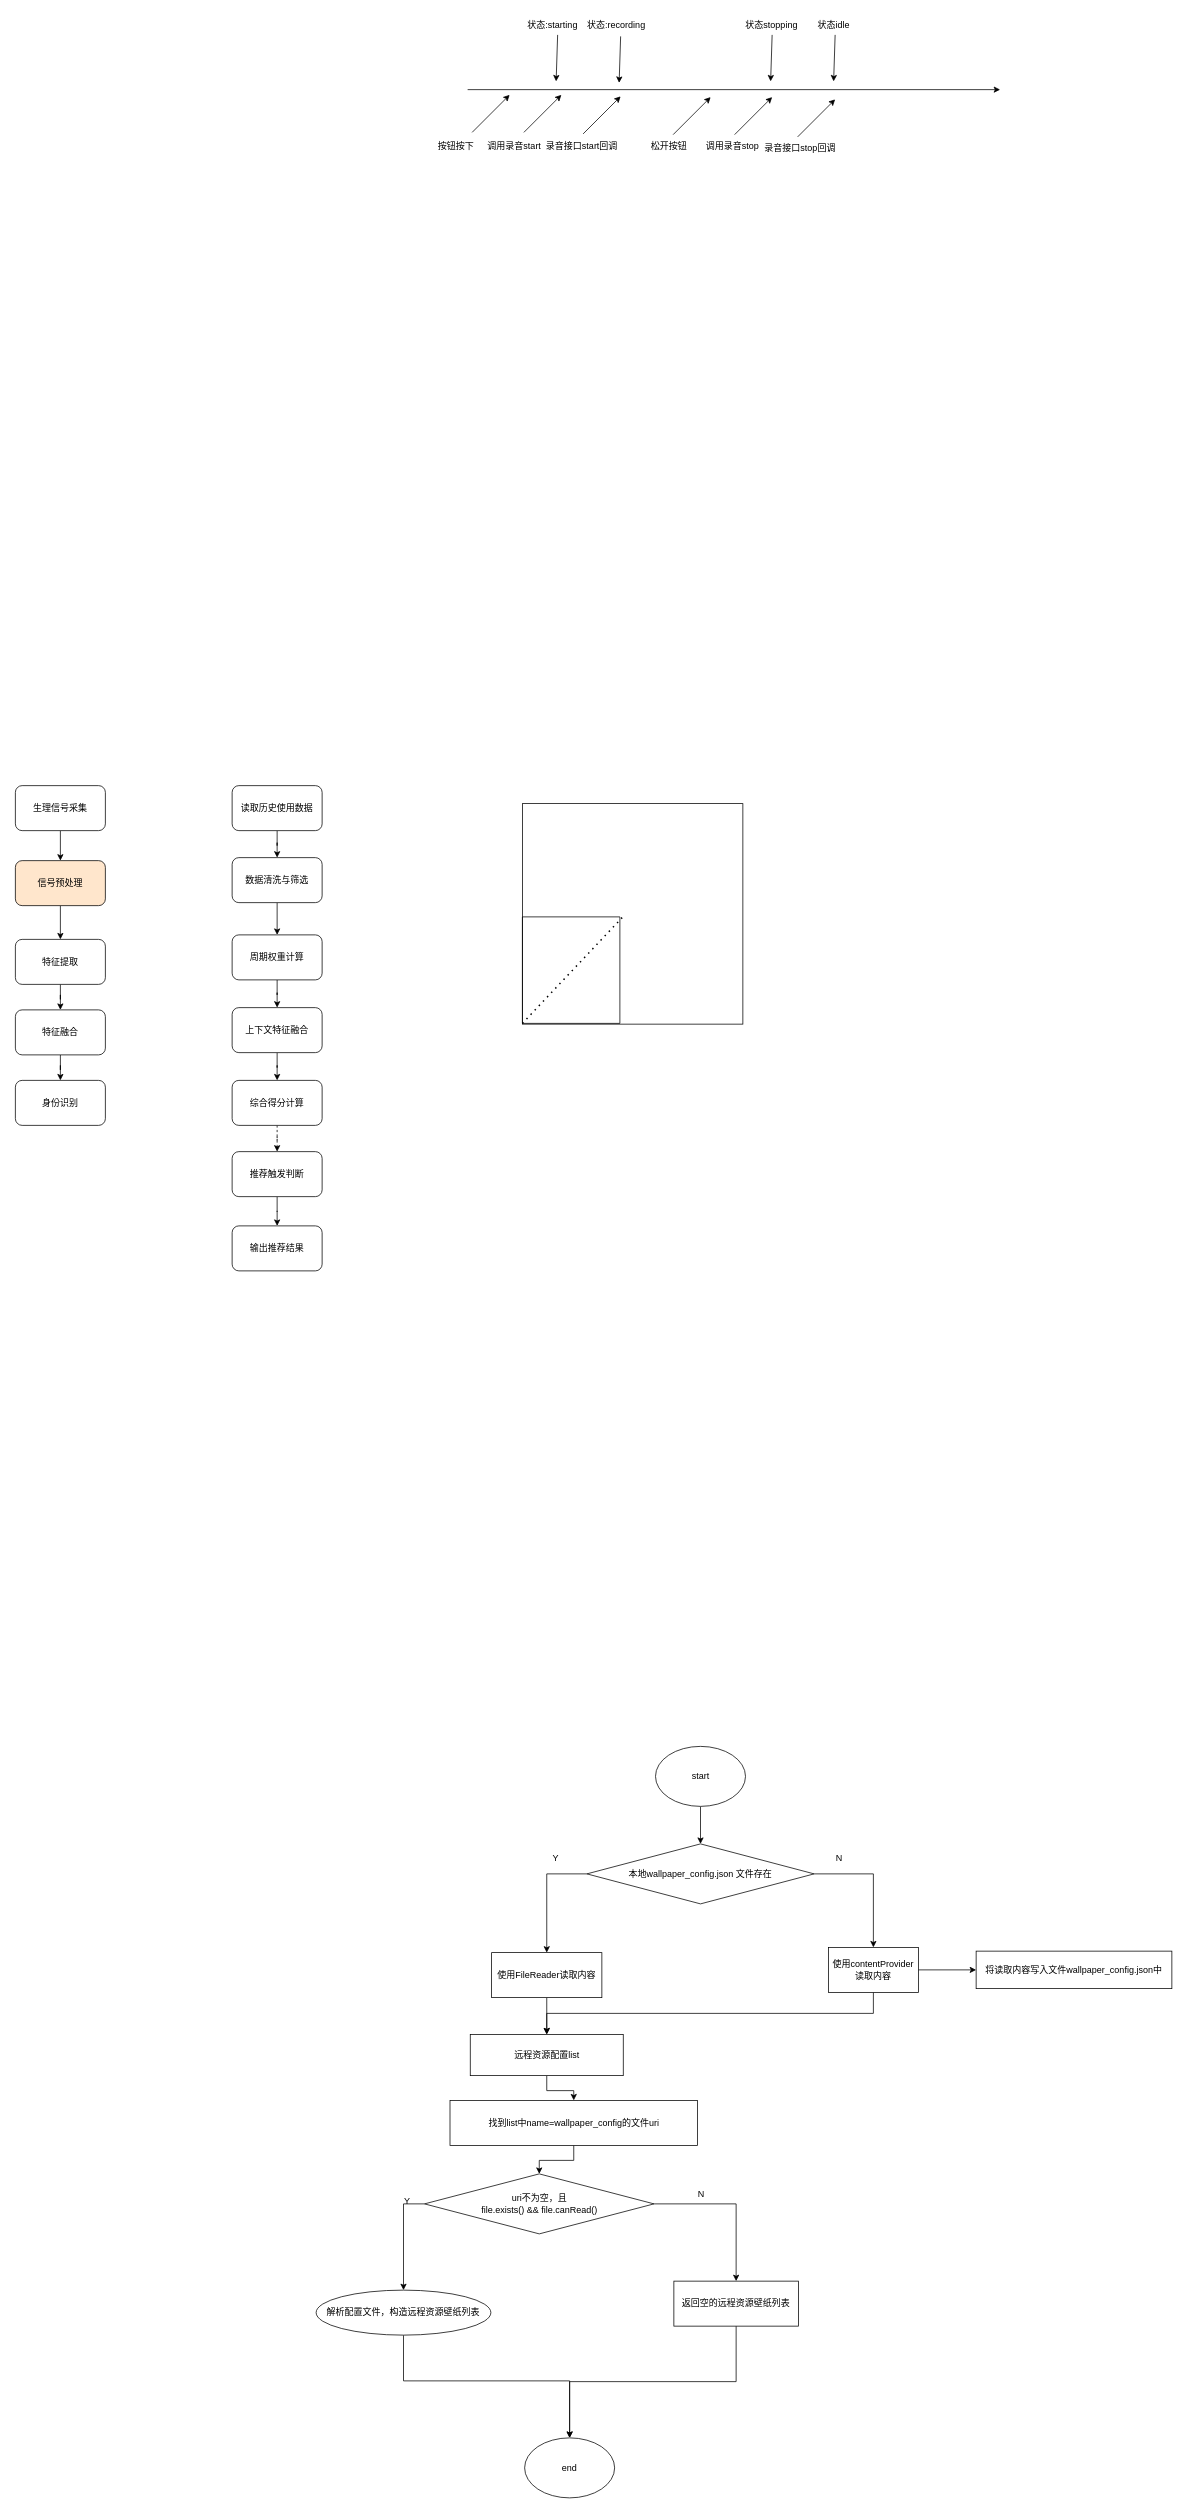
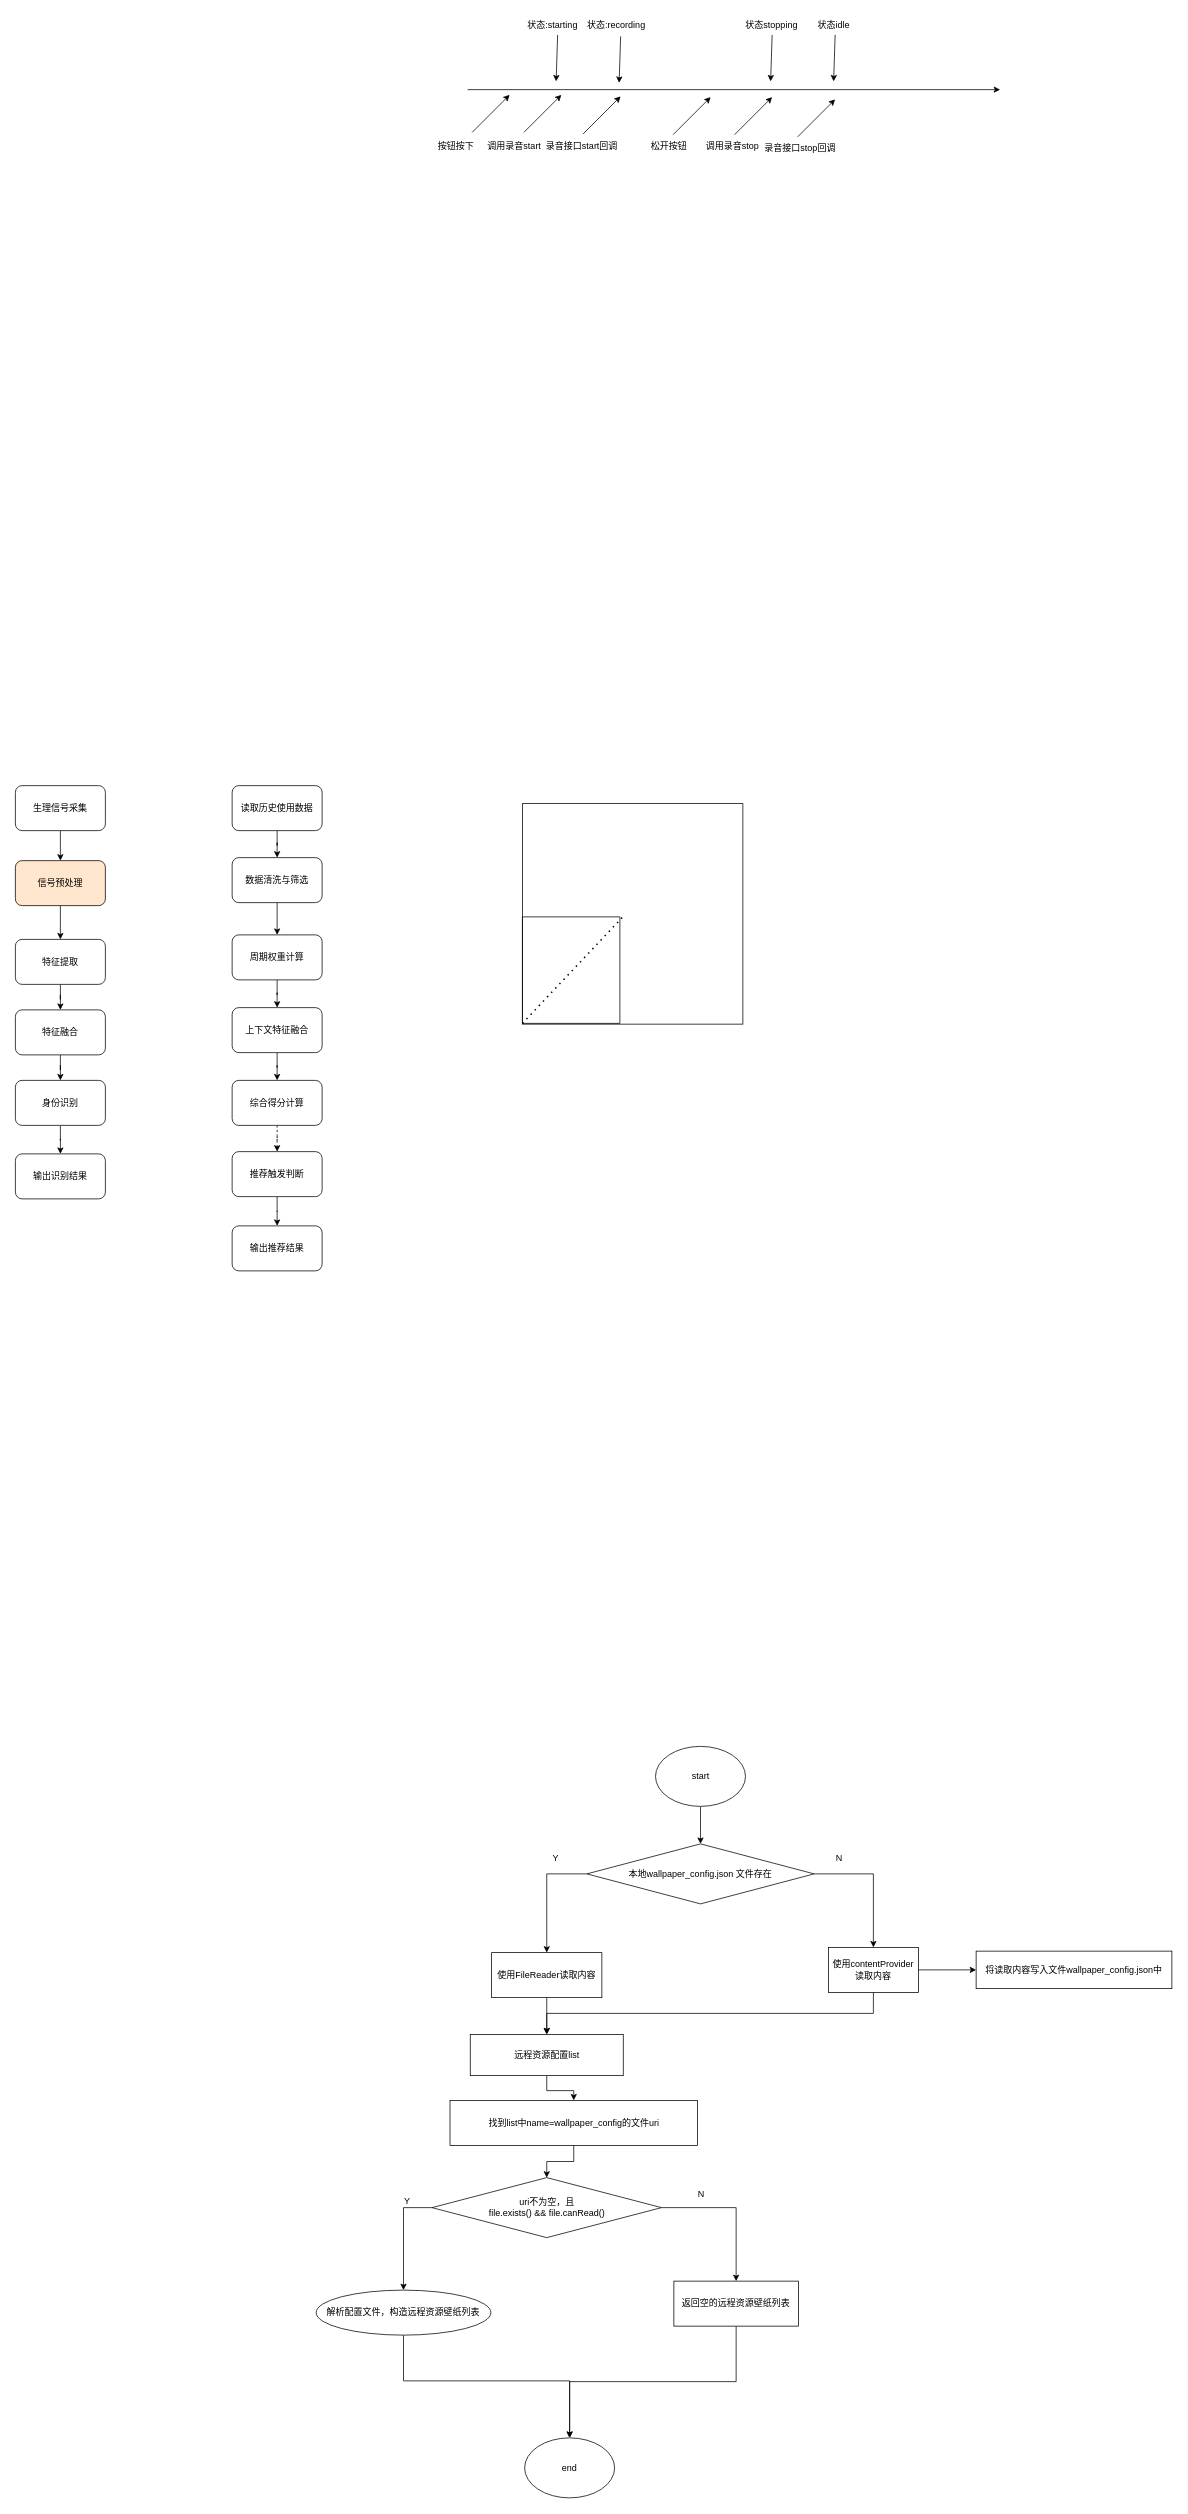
+ <mxCell id="62" value="" style="edgeStyle=orthogonalEdgeStyle;rounded=0;orthogonalLoop=1;jettySize=auto;html=1;" parent="1" source="63" target="64" edge="1"><mxGeometry relative="1" as="geometry" /></mxCell>
+ <mxCell id="64" value="输出识别结果" style="rounded=1;whiteSpace=wrap;html=1;" parent="1" vertex="1"><mxGeometry x="20" y="1538" width="120" height="60" as="geometry" /></mxCell>
- <mxCell id="40" value="uri不为空，且&lt;br&gt;file.exists() &amp;amp;&amp;amp; file.canRead()" style="rhombus;whiteSpace=wrap;html=1;" parent="1" vertex="1"><mxGeometry x="565.5" y="2898" width="306" height="80" as="geometry" /></mxCell>
+ <mxCell id="40" value="uri不为空，且&lt;br&gt;file.exists() &amp;amp;&amp;amp; file.canRead()" style="rhombus;whiteSpace=wrap;html=1;" parent="1" vertex="1"><mxGeometry x="575.5" y="2903" width="306" height="80" as="geometry" /></mxCell>
